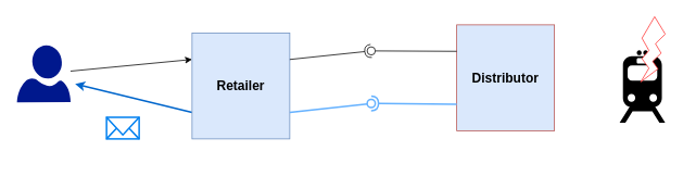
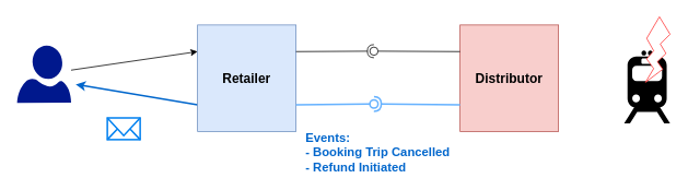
- <mxCell id="2" value="Distributor" style="rounded=0;whiteSpace=wrap;html=1;fillColor=#dae8fc;strokeColor=#b85450;fontStyle=1;fontSize=16;" parent="1" vertex="1"><mxGeometry x="560" y="30" width="120" height="130" as="geometry" /></mxCell>
+ <mxCell id="2" value="Distributor" style="rounded=0;whiteSpace=wrap;html=1;fillColor=#f8cecc;strokeColor=#b85450;fontStyle=1;fontSize=16;" parent="1" vertex="1"><mxGeometry x="560" y="30" width="120" height="130" as="geometry" /></mxCell>
- <mxCell id="4" value="&lt;font style=&quot;font-size: 16px&quot;&gt;Retailer&lt;/font&gt;" style="rounded=0;whiteSpace=wrap;html=1;fillColor=#dae8fc;strokeColor=#6c8ebf;fontStyle=1" parent="1" vertex="1"><mxGeometry x="235" y="40" width="120" height="130" as="geometry" /></mxCell>
+ <mxCell id="4" value="&lt;font style=&quot;font-size: 16px&quot;&gt;Retailer&lt;/font&gt;" style="rounded=0;whiteSpace=wrap;html=1;fillColor=#dae8fc;strokeColor=#6c8ebf;fontStyle=1" parent="1" vertex="1"><mxGeometry x="240" y="30" width="120" height="130" as="geometry" /></mxCell>
+ <mxCell id="10" value="&lt;b style=&quot;font-size: 15px&quot;&gt;&lt;font color=&quot;#0066cc&quot; style=&quot;font-size: 15px&quot;&gt;Events:&lt;br style=&quot;font-size: 15px&quot;&gt;- Booking Trip Cancelled&lt;br&gt;- Refund Initiated&lt;br&gt;&lt;/font&gt;&lt;/b&gt;" style="rounded=0;whiteSpace=wrap;html=1;strokeColor=none;align=left;fontSize=15;fillColor=none;" parent="1" vertex="1"><mxGeometry x="370" y="160" width="180" height="50" as="geometry" /></mxCell>
